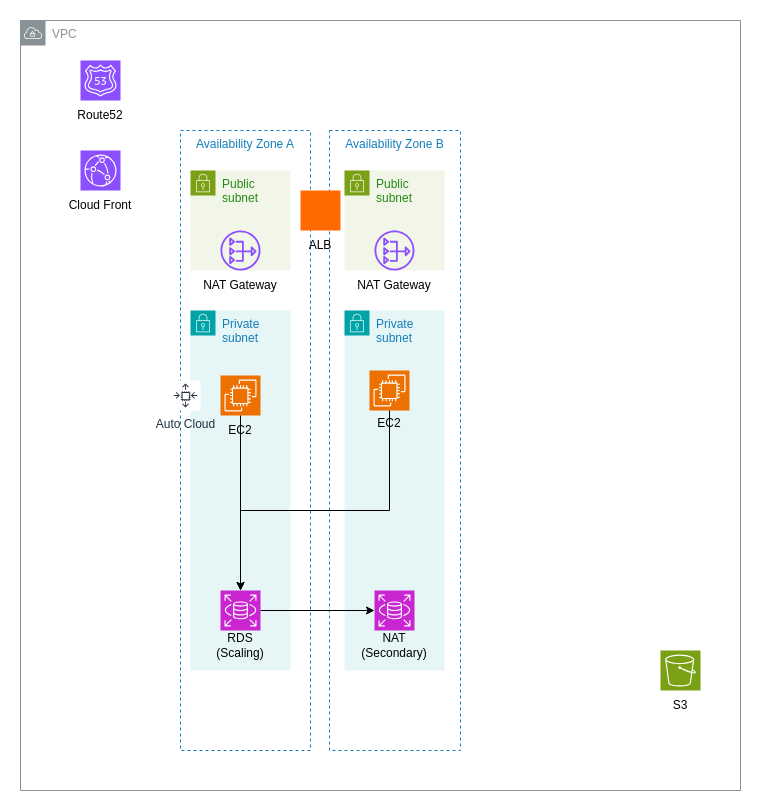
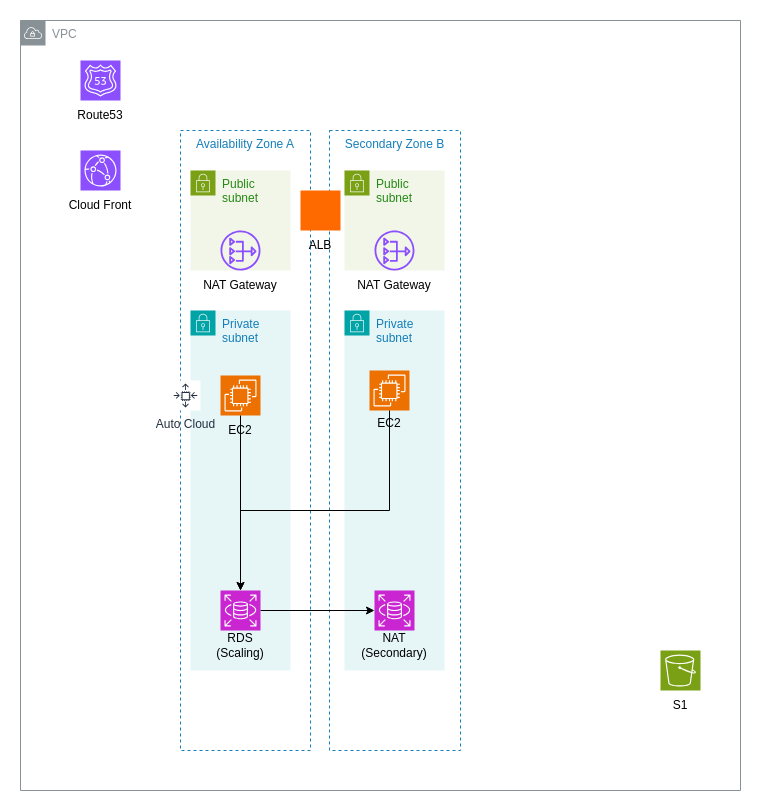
- <mxCell id="21" value="Route52" style="text;strokeColor=none;align=center;fillColor=none;html=1;verticalAlign=middle;whiteSpace=wrap;rounded=0;" parent="1" vertex="1"><mxGeometry x="80" y="110" width="40" height="10" as="geometry" /></mxCell>
+ <mxCell id="21" value="Route53" style="text;strokeColor=none;align=center;fillColor=none;html=1;verticalAlign=middle;whiteSpace=wrap;rounded=0;" parent="1" vertex="1"><mxGeometry x="80" y="110" width="40" height="10" as="geometry" /></mxCell>
- <mxCell id="5" value="Availability Zone B" style="fillColor=none;strokeColor=#147EBA;dashed=1;verticalAlign=top;fontStyle=0;fontColor=#147EBA;whiteSpace=wrap;html=1;" parent="1" vertex="1"><mxGeometry x="329" y="130" width="131" height="620" as="geometry" /></mxCell>
+ <mxCell id="5" value="Secondary Zone B" style="fillColor=none;strokeColor=#147EBA;dashed=1;verticalAlign=top;fontStyle=0;fontColor=#147EBA;whiteSpace=wrap;html=1;" parent="1" vertex="1"><mxGeometry x="329" y="130" width="131" height="620" as="geometry" /></mxCell>
- <mxCell id="23" value="S3" style="text;strokeColor=none;align=center;fillColor=none;html=1;verticalAlign=middle;whiteSpace=wrap;rounded=0;" parent="1" vertex="1"><mxGeometry x="640" y="700" width="80" height="10" as="geometry" /></mxCell>
+ <mxCell id="23" value="S1" style="text;strokeColor=none;align=center;fillColor=none;html=1;verticalAlign=middle;whiteSpace=wrap;rounded=0;" parent="1" vertex="1"><mxGeometry x="640" y="700" width="80" height="10" as="geometry" /></mxCell>
